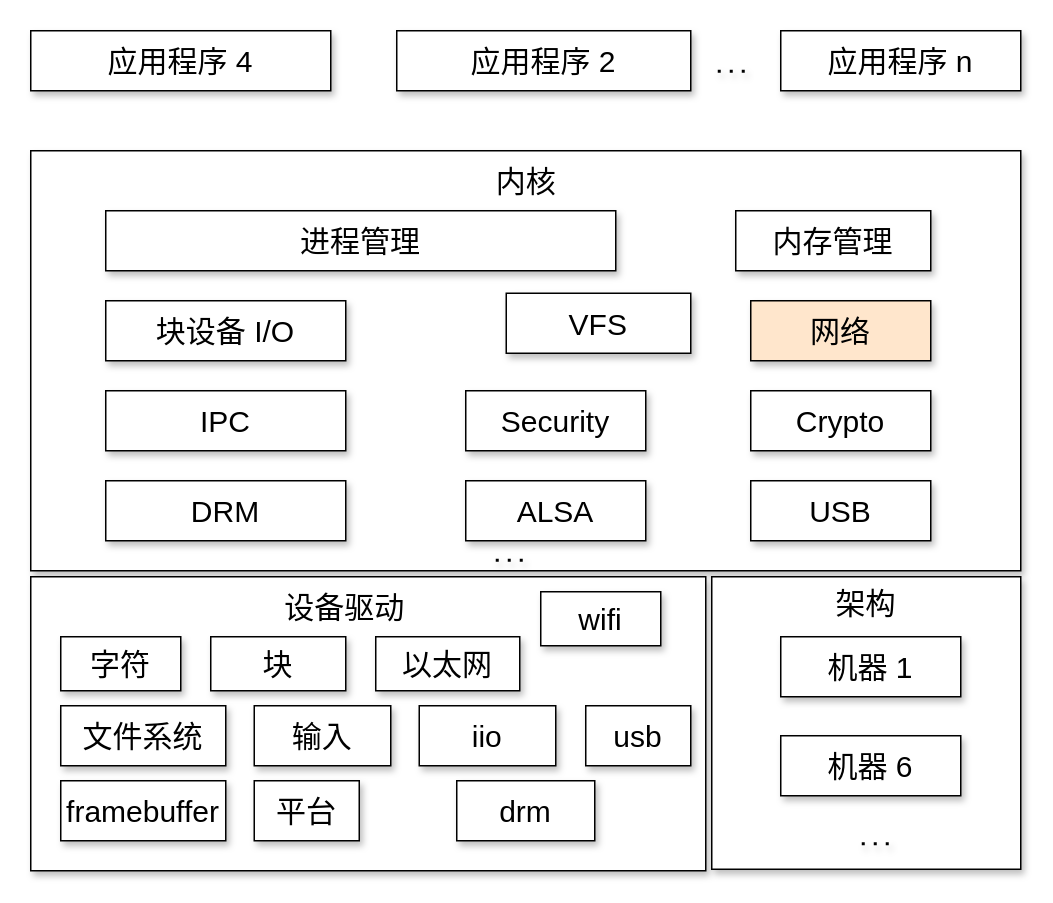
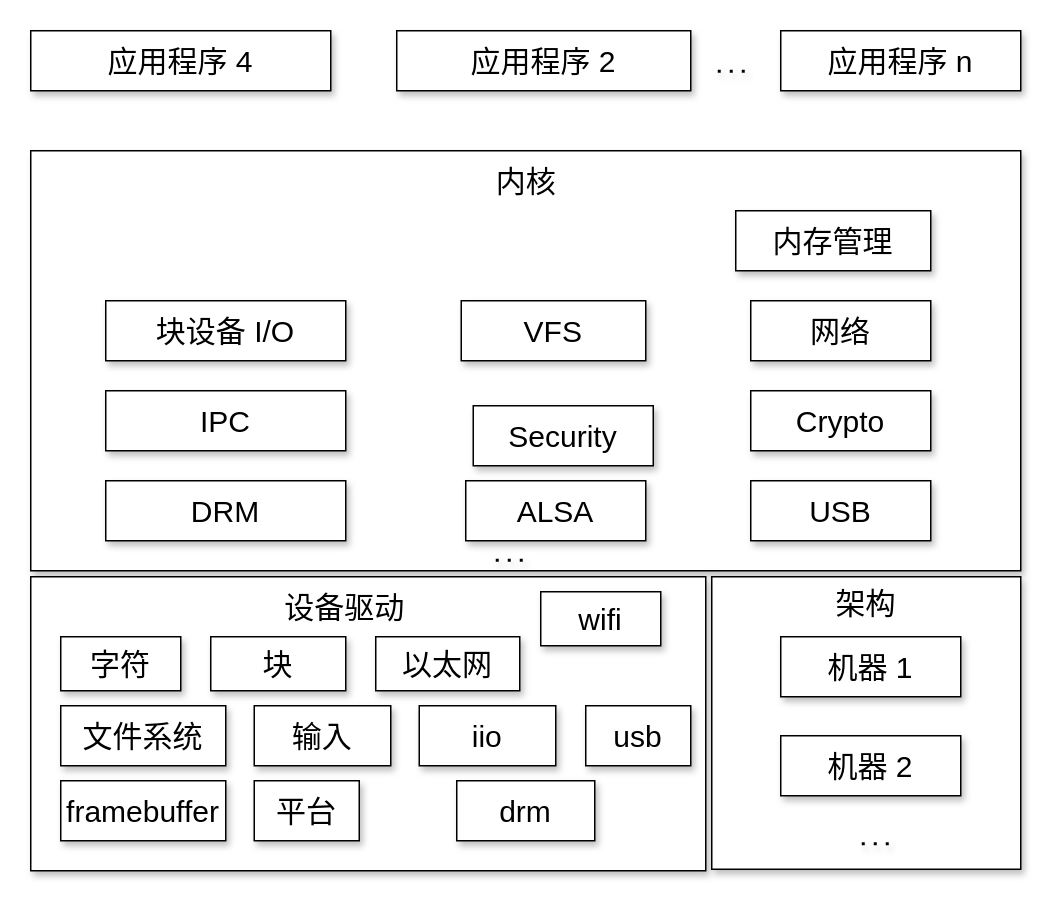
- <mxCell id="6" value="进程管理" style="rounded=0;whiteSpace=wrap;html=1;shadow=1;fontSize=20;" parent="1" vertex="1"><mxGeometry x="70" y="140" width="340" height="40" as="geometry" /></mxCell>
- <mxCell id="10" value="VFS" style="rounded=0;whiteSpace=wrap;html=1;shadow=1;fontSize=20;" parent="1" vertex="1"><mxGeometry x="337" y="195" width="123" height="40" as="geometry" /></mxCell>
+ <mxCell id="10" value="VFS" style="rounded=0;whiteSpace=wrap;html=1;shadow=1;fontSize=20;" parent="1" vertex="1"><mxGeometry x="307" y="200" width="123" height="40" as="geometry" /></mxCell>
- <mxCell id="11" value="网络" style="rounded=0;whiteSpace=wrap;html=1;shadow=1;fontSize=20;fillColor=#ffe6cc;" parent="1" vertex="1"><mxGeometry x="500" y="200" width="120" height="40" as="geometry" /></mxCell>
+ <mxCell id="11" value="网络" style="rounded=0;whiteSpace=wrap;html=1;shadow=1;fontSize=20;" parent="1" vertex="1"><mxGeometry x="500" y="200" width="120" height="40" as="geometry" /></mxCell>
- <mxCell id="13" value="Security" style="rounded=0;whiteSpace=wrap;html=1;shadow=1;fontSize=20;" parent="1" vertex="1"><mxGeometry x="310" y="260" width="120" height="40" as="geometry" /></mxCell>
+ <mxCell id="13" value="Security" style="rounded=0;whiteSpace=wrap;html=1;shadow=1;fontSize=20;" parent="1" vertex="1"><mxGeometry x="315" y="270" width="120" height="40" as="geometry" /></mxCell>
- <mxCell id="36" value="机器 6" style="rounded=0;whiteSpace=wrap;html=1;shadow=1;fontSize=20;" vertex="1" parent="1"><mxGeometry x="520" y="490" width="120" height="40" as="geometry" /></mxCell>
+ <mxCell id="36" value="机器 2" style="rounded=0;whiteSpace=wrap;html=1;shadow=1;fontSize=20;" vertex="1" parent="1"><mxGeometry x="520" y="490" width="120" height="40" as="geometry" /></mxCell>
